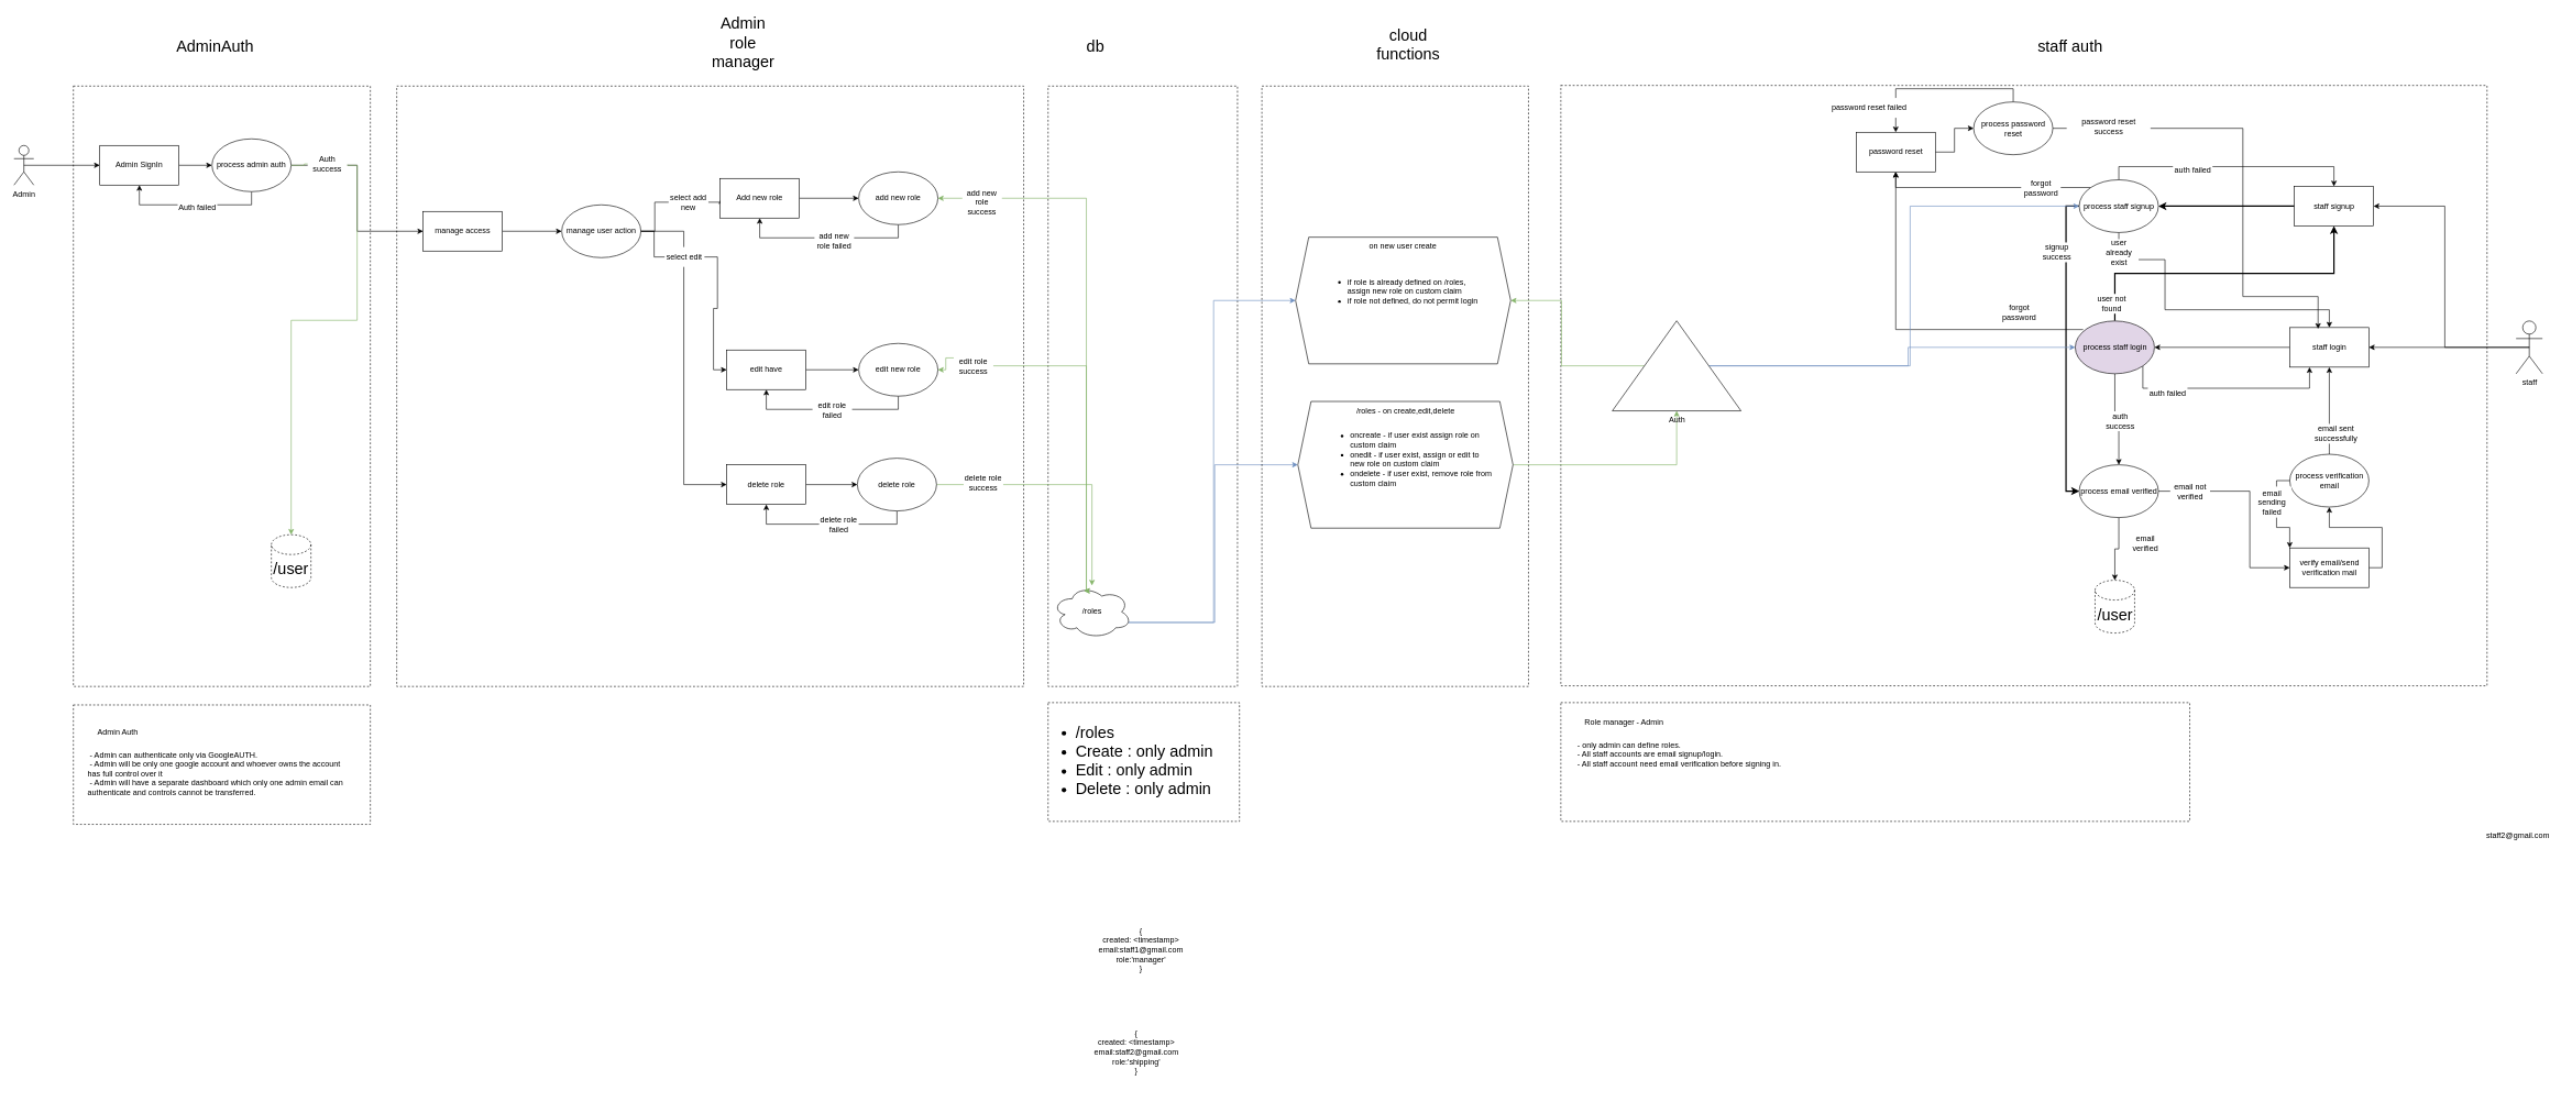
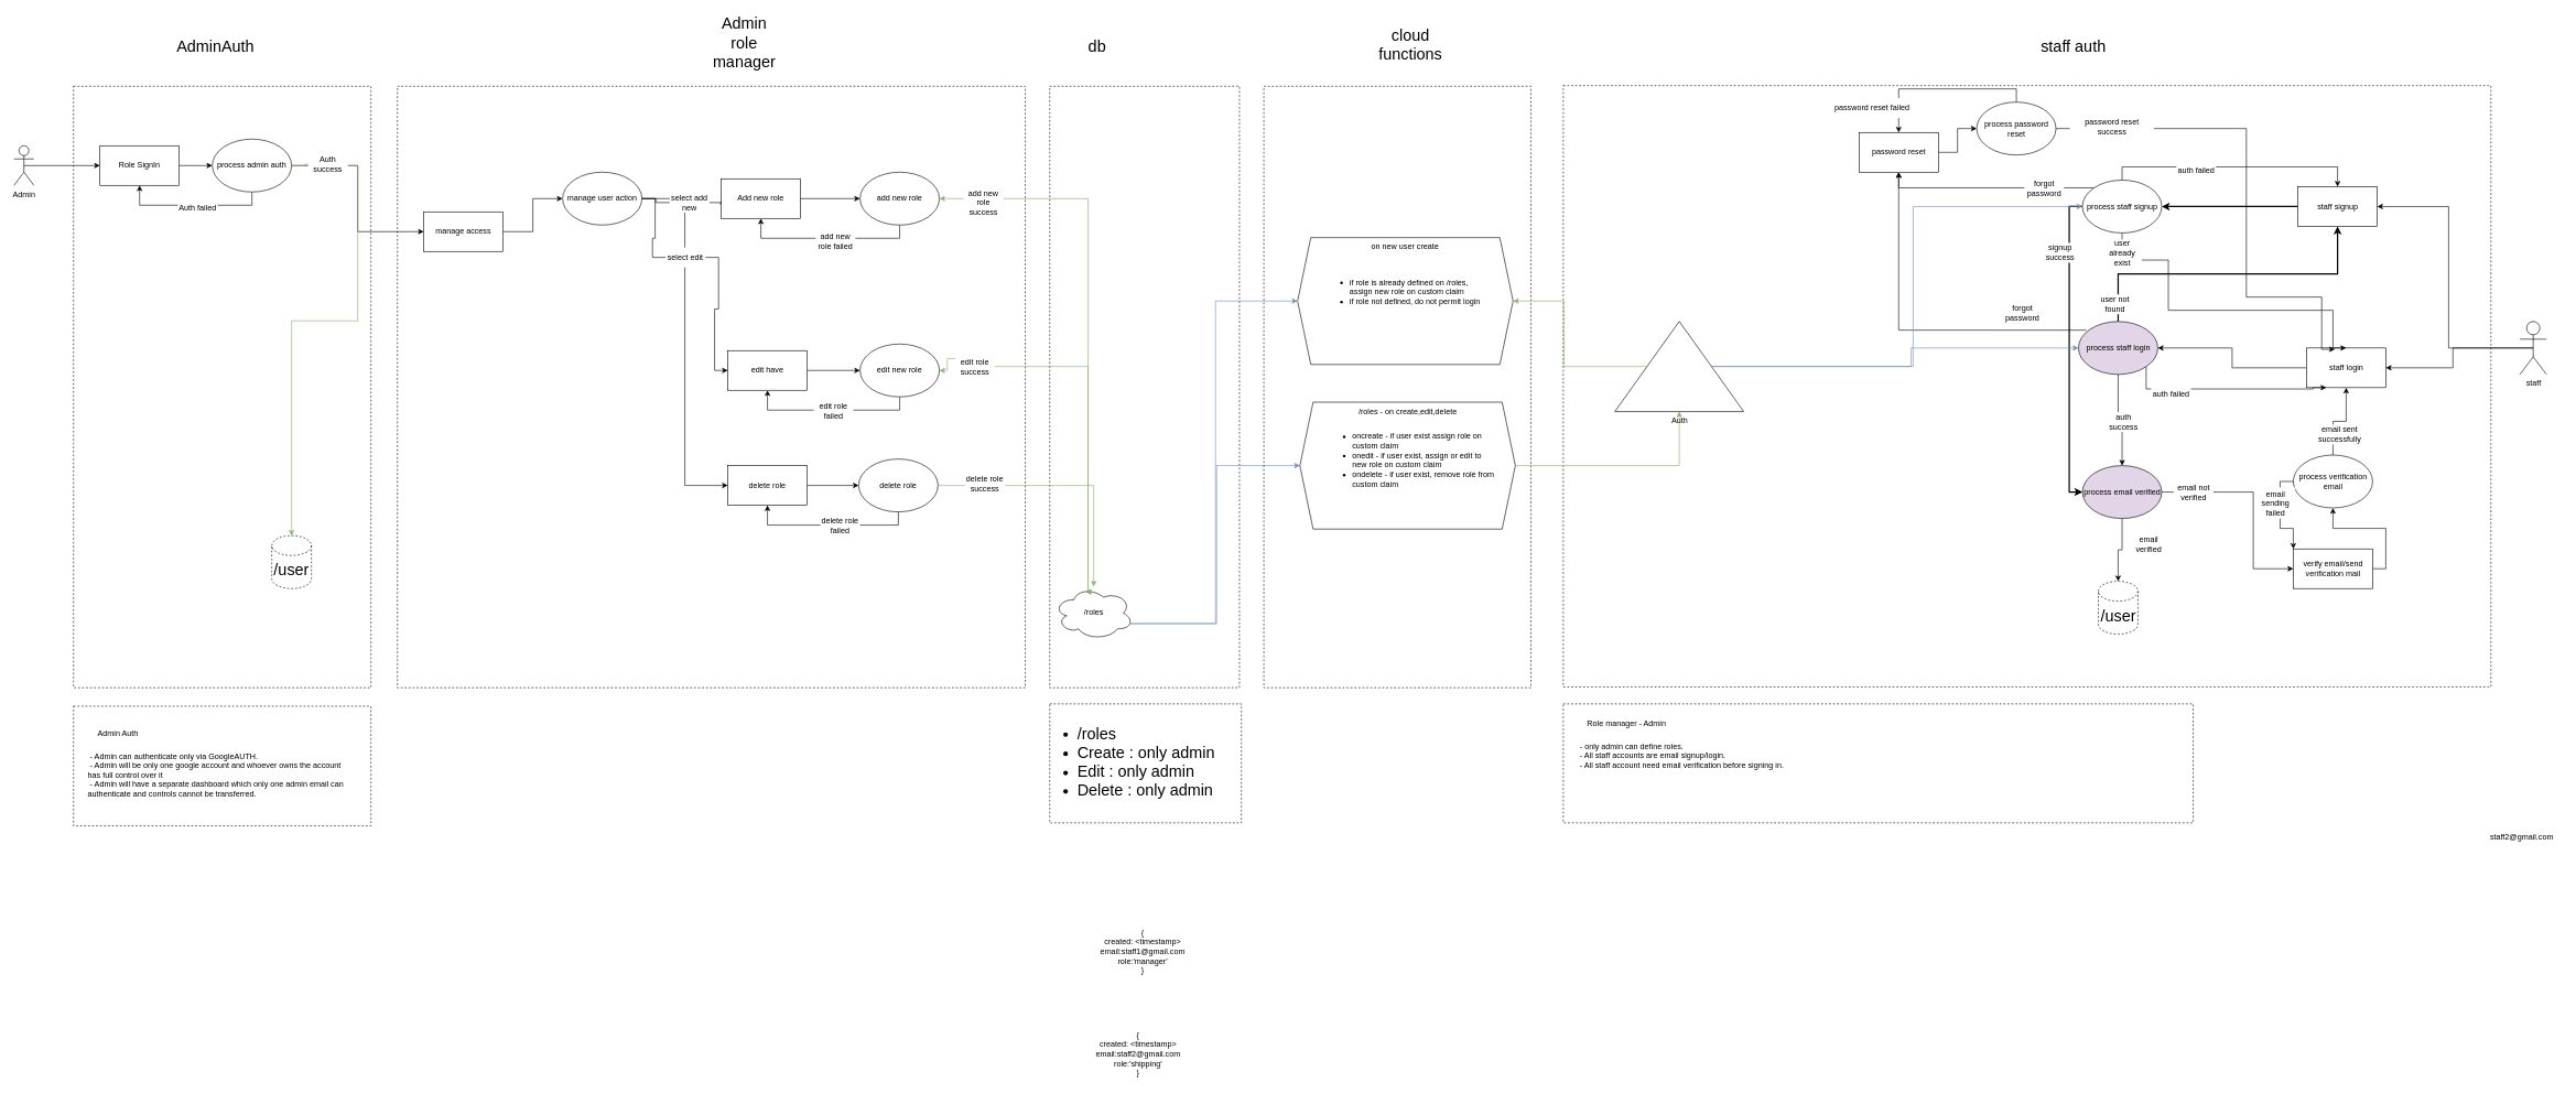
- <mxCell id="7" value="Admin SignIn" style="rounded=0;whiteSpace=wrap;html=1;" parent="1" vertex="1"><mxGeometry x="150" y="220" width="120" height="60" as="geometry" /></mxCell>
+ <mxCell id="7" value="Role SignIn" style="rounded=0;whiteSpace=wrap;html=1;" parent="1" vertex="1"><mxGeometry x="150" y="220" width="120" height="60" as="geometry" /></mxCell>
- <mxCell id="19" value="manage user action" style="ellipse;whiteSpace=wrap;html=1;" parent="1" vertex="1"><mxGeometry x="850" y="310" width="120" height="80" as="geometry" /></mxCell>
+ <mxCell id="19" value="manage user action" style="ellipse;whiteSpace=wrap;html=1;" parent="1" vertex="1"><mxGeometry x="850" y="260" width="120" height="80" as="geometry" /></mxCell>
- <mxCell id="39" value="staff login" style="rounded=0;whiteSpace=wrap;html=1;" parent="1" vertex="1"><mxGeometry x="3468.5" y="496" width="120" height="60" as="geometry" /></mxCell>
+ <mxCell id="39" value="staff login" style="rounded=0;whiteSpace=wrap;html=1;" parent="1" vertex="1"><mxGeometry x="3488.5" y="526" width="120" height="60" as="geometry" /></mxCell>
- <mxCell id="71" value="process email verified" style="ellipse;whiteSpace=wrap;html=1;" parent="1" vertex="1"><mxGeometry x="3149.5" y="704" width="120" height="80" as="geometry" /></mxCell>
+ <mxCell id="71" value="process email verified" style="ellipse;whiteSpace=wrap;html=1;fillColor=#e1d5e7;" parent="1" vertex="1"><mxGeometry x="3149.5" y="704" width="120" height="80" as="geometry" /></mxCell>
